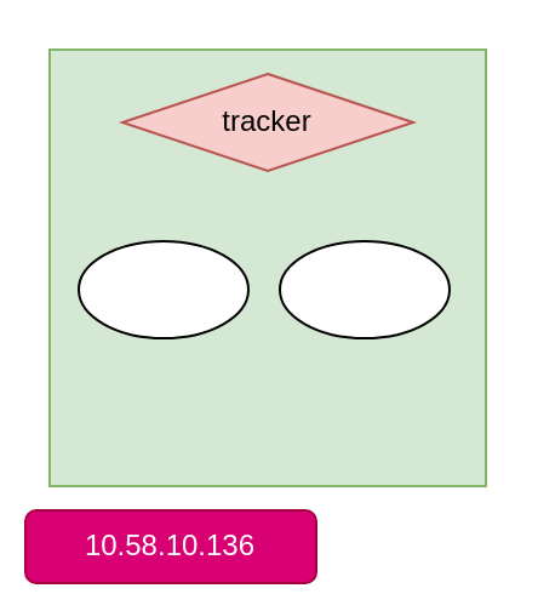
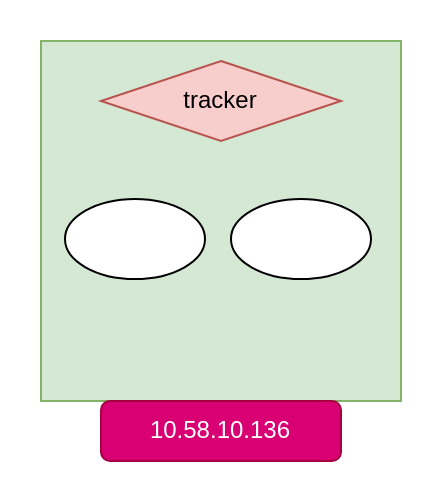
- <mxCell id="3" value="10.58.10.136" style="rounded=1;whiteSpace=wrap;html=1;fillColor=#d80073;strokeColor=#A50040;fontColor=#ffffff;" vertex="1" parent="1"><mxGeometry x="10" y="210" width="120" height="30" as="geometry" /></mxCell>
+ <mxCell id="3" value="10.58.10.136" style="rounded=1;whiteSpace=wrap;html=1;fillColor=#d80073;strokeColor=#A50040;fontColor=#ffffff;" vertex="1" parent="1"><mxGeometry x="50" y="200" width="120" height="30" as="geometry" /></mxCell>
